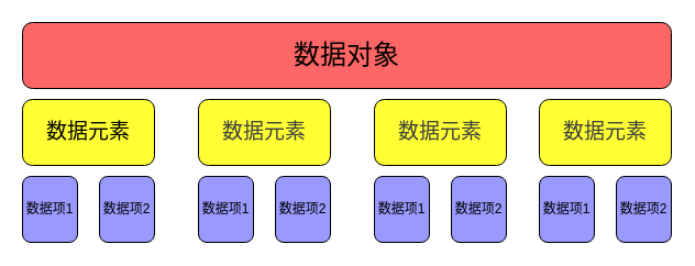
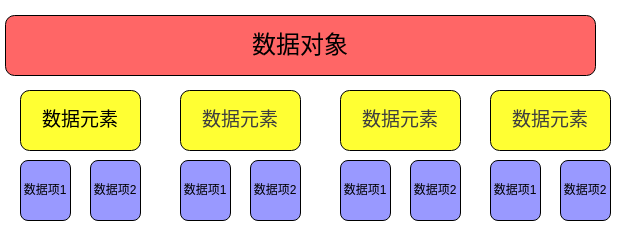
- <mxCell id="2" value="&lt;font style=&quot;font-size: 24px;&quot;&gt;数据对象&lt;/font&gt;" style="rounded=1;whiteSpace=wrap;html=1;fillColor=#FF6666;" vertex="1" parent="1"><mxGeometry x="20" y="20" width="590" height="60" as="geometry" /></mxCell>
+ <mxCell id="2" value="&lt;font style=&quot;font-size: 24px;&quot;&gt;数据对象&lt;/font&gt;" style="rounded=1;whiteSpace=wrap;html=1;fillColor=#FF6666;" vertex="1" parent="1"><mxGeometry x="5" y="15" width="590" height="60" as="geometry" /></mxCell>
